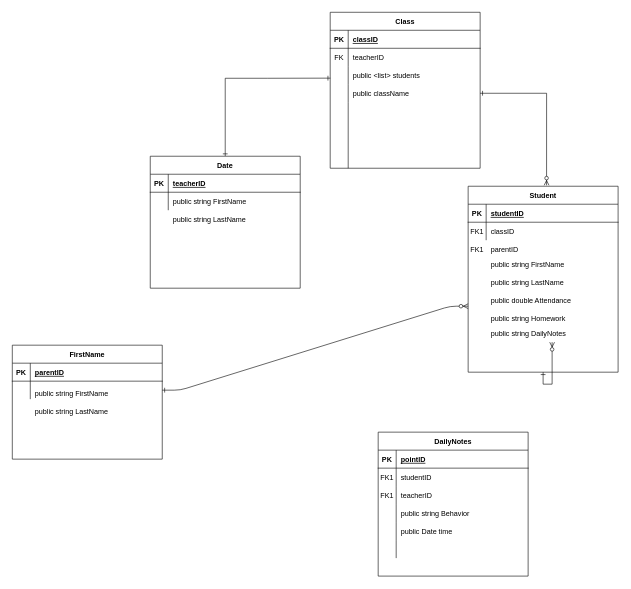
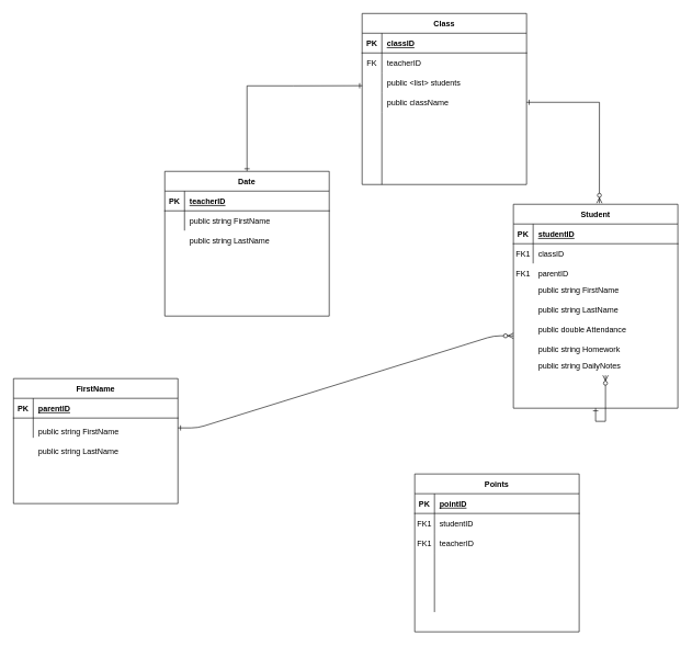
- <mxCell id="52" value="DailyNotes" style="shape=table;startSize=30;container=1;collapsible=1;childLayout=tableLayout;fixedRows=1;rowLines=0;fontStyle=1;align=center;resizeLast=1;" parent="1" vertex="1"><mxGeometry x="630" y="720" width="250" height="240" as="geometry" /></mxCell>
+ <mxCell id="52" value="Points" style="shape=table;startSize=30;container=1;collapsible=1;childLayout=tableLayout;fixedRows=1;rowLines=0;fontStyle=1;align=center;resizeLast=1;" parent="1" vertex="1"><mxGeometry x="630" y="720" width="250" height="240" as="geometry" /></mxCell>
- <mxCell id="64" value="public string Behavior" style="shape=partialRectangle;overflow=hidden;connectable=0;fillColor=none;top=0;left=0;bottom=0;right=0;align=left;spacingLeft=6;" parent="62" vertex="1"><mxGeometry x="30" width="220" height="30" as="geometry" /></mxCell>
- <mxCell id="67" value="public Date time" style="shape=partialRectangle;overflow=hidden;connectable=0;fillColor=none;top=0;left=0;bottom=0;right=0;align=left;spacingLeft=6;" parent="65" vertex="1"><mxGeometry x="30" width="220" height="30" as="geometry" /></mxCell>
